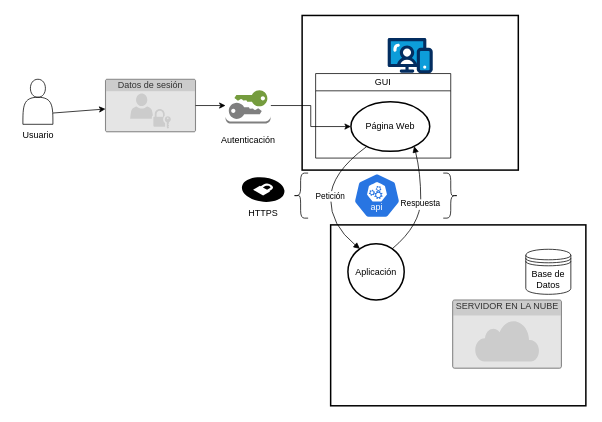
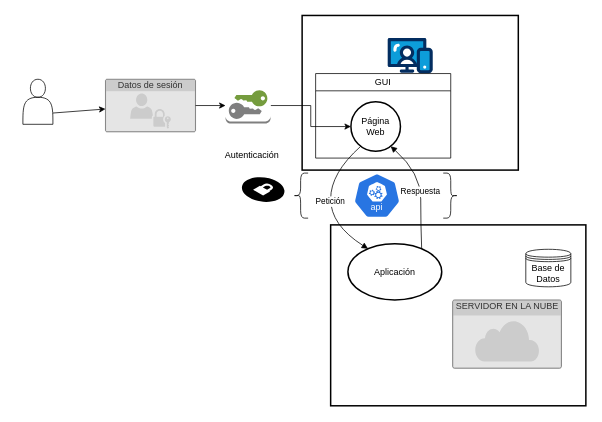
- <mxCell id="4" value="Página Web" style="ellipse;aspect=fixed;strokeWidth=2;whiteSpace=wrap;perimeterSpacing=0;" parent="1" vertex="1"><mxGeometry x="467" y="135" width="105" height="66" as="geometry" /></mxCell>
+ <mxCell id="4" value="Página Web" style="ellipse;aspect=fixed;strokeWidth=2;whiteSpace=wrap;perimeterSpacing=0;" parent="1" vertex="1"><mxGeometry x="467" y="135" width="66" height="66" as="geometry" /></mxCell>
- <mxCell id="14" value="Usuario" style="text;html=1;align=center;verticalAlign=middle;resizable=1;points=[];autosize=1;strokeColor=none;fillColor=none;movable=1;rotatable=1;deletable=1;editable=1;locked=0;connectable=1;" parent="12" vertex="1"><mxGeometry y="60" width="60" height="30" as="geometry" /></mxCell>
- <mxCell id="17" value="Autenticación" style="text;html=1;align=center;verticalAlign=middle;resizable=0;points=[];autosize=1;strokeColor=none;fillColor=none;" vertex="1" parent="1"><mxGeometry x="280" y="171" width="100" height="30" as="geometry" /></mxCell>
+ <mxCell id="17" value="Autenticación" style="text;html=1;align=center;verticalAlign=middle;resizable=0;points=[];autosize=1;strokeColor=none;fillColor=none;" vertex="1" parent="1"><mxGeometry x="285" y="191" width="100" height="30" as="geometry" /></mxCell>
- <mxCell id="24" value="HTTPS" style="text;html=1;align=center;verticalAlign=middle;resizable=0;points=[];autosize=1;strokeColor=none;fillColor=none;" vertex="1" parent="22"><mxGeometry y="34" width="60" height="30" as="geometry" /></mxCell>
- <mxCell id="5" value="Aplicación" style="ellipse;aspect=fixed;strokeWidth=2;whiteSpace=wrap;" parent="1" vertex="1"><mxGeometry x="463" y="324" width="75" height="75" as="geometry" /></mxCell>
+ <mxCell id="5" value="Aplicación" style="ellipse;aspect=fixed;strokeWidth=2;whiteSpace=wrap;" parent="1" vertex="1"><mxGeometry x="463" y="324" width="125" height="75" as="geometry" /></mxCell>
- <mxCell id="9" value="Base de Datos" style="shape=datastore;whiteSpace=wrap;html=1;" parent="1" vertex="1"><mxGeometry x="700" y="331.5" width="60" height="60" as="geometry" /></mxCell>
+ <mxCell id="9" value="Base de Datos" style="shape=datastore;whiteSpace=wrap;html=1;" parent="1" vertex="1"><mxGeometry x="700" y="331.5" width="60" height="50" as="geometry" /></mxCell>
